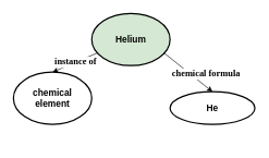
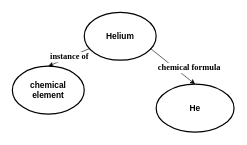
- <mxCell id="2" value="&lt;b&gt;&lt;font style=&quot;font-size: 14px;&quot;&gt;Helium&lt;/font&gt;&lt;/b&gt;" style="ellipse;whiteSpace=wrap;html=1;strokeWidth=2;fillColor=#d5e8d4;" parent="1" vertex="1"><mxGeometry x="140" y="20" width="120" height="80" as="geometry" /></mxCell>
+ <mxCell id="2" value="&lt;b&gt;&lt;font style=&quot;font-size: 14px;&quot;&gt;Helium&lt;/font&gt;&lt;/b&gt;" style="ellipse;whiteSpace=wrap;html=1;strokeWidth=2;" parent="1" vertex="1"><mxGeometry x="140" y="20" width="120" height="80" as="geometry" /></mxCell>
- <mxCell id="3" value="&lt;b&gt;&lt;font style=&quot;font-size: 14px;&quot;&gt;He&lt;/font&gt;&lt;/b&gt;" style="ellipse;whiteSpace=wrap;html=1;strokeWidth=2;" parent="1" vertex="1"><mxGeometry x="260" y="140" width="130" height="50" as="geometry" /></mxCell>
+ <mxCell id="3" value="&lt;b&gt;&lt;font style=&quot;font-size: 14px;&quot;&gt;He&lt;/font&gt;&lt;/b&gt;" style="ellipse;whiteSpace=wrap;html=1;strokeWidth=2;" parent="1" vertex="1"><mxGeometry x="260" y="140" width="130" height="80" as="geometry" /></mxCell>
